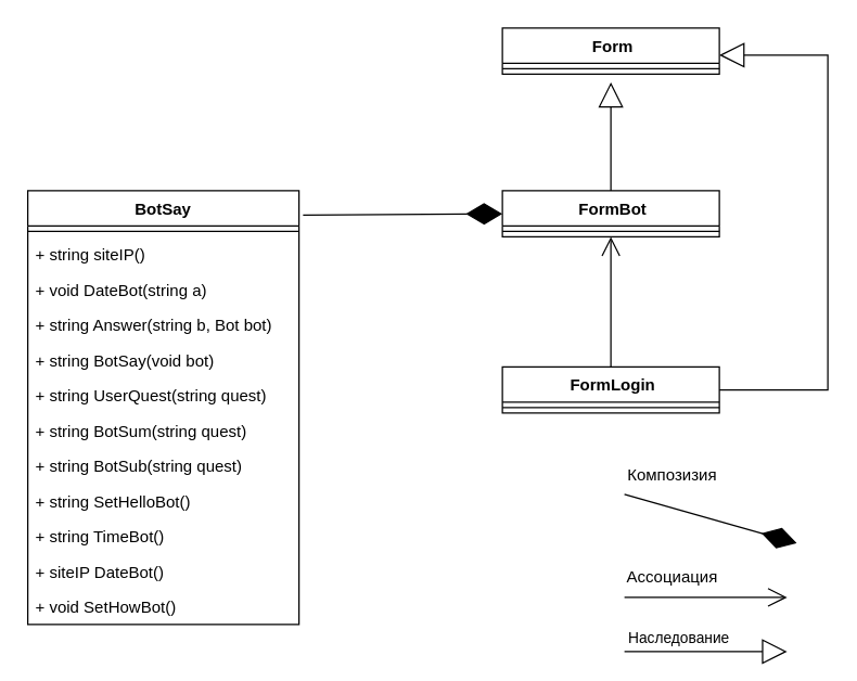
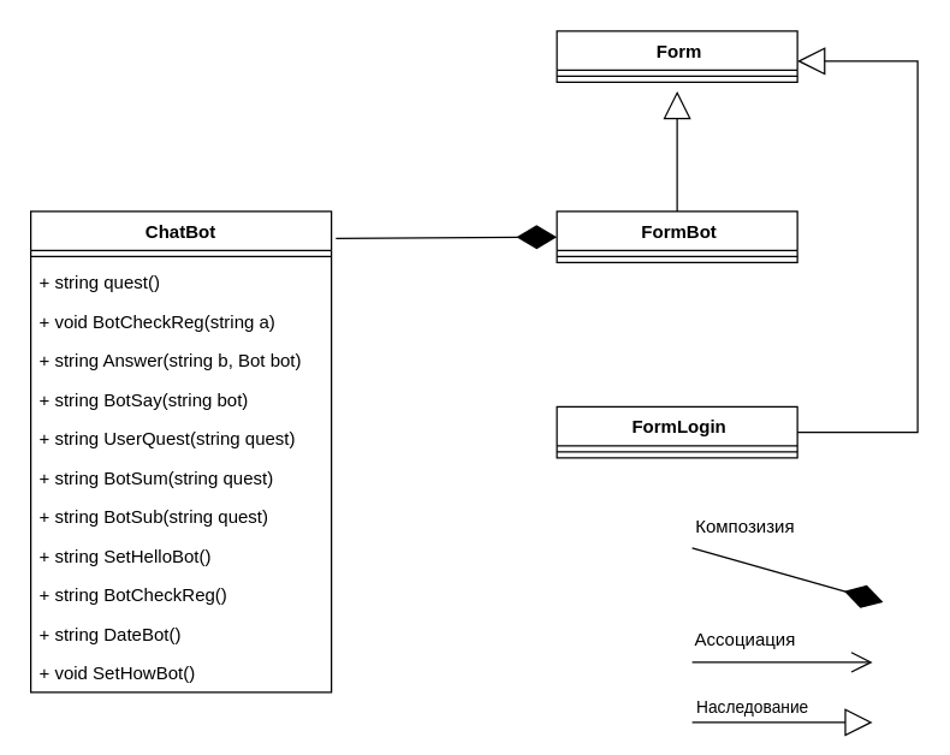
- <mxCell id="2" value="BotSay" style="swimlane;fontStyle=1;align=center;verticalAlign=top;childLayout=stackLayout;horizontal=1;startSize=26;horizontalStack=0;resizeParent=1;resizeParentMax=0;resizeLast=0;collapsible=1;marginBottom=0;" parent="1" vertex="1"><mxGeometry x="20" y="140" width="200" height="320" as="geometry" /></mxCell>
+ <mxCell id="2" value="ChatBot" style="swimlane;fontStyle=1;align=center;verticalAlign=top;childLayout=stackLayout;horizontal=1;startSize=26;horizontalStack=0;resizeParent=1;resizeParentMax=0;resizeLast=0;collapsible=1;marginBottom=0;" parent="1" vertex="1"><mxGeometry x="20" y="140" width="200" height="320" as="geometry" /></mxCell>
- <mxCell id="4" value="+ string siteIP()" style="text;strokeColor=none;fillColor=none;align=left;verticalAlign=top;spacingLeft=4;spacingRight=4;overflow=hidden;rotatable=0;points=[[0,0.5],[1,0.5]];portConstraint=eastwest;" parent="2" vertex="1"><mxGeometry y="34" width="200" height="26" as="geometry" /></mxCell>
+ <mxCell id="4" value="+ string quest()" style="text;strokeColor=none;fillColor=none;align=left;verticalAlign=top;spacingLeft=4;spacingRight=4;overflow=hidden;rotatable=0;points=[[0,0.5],[1,0.5]];portConstraint=eastwest;" parent="2" vertex="1"><mxGeometry y="34" width="200" height="26" as="geometry" /></mxCell>
- <mxCell id="5" value="+ void DateBot(string a)" style="text;strokeColor=none;fillColor=none;align=left;verticalAlign=top;spacingLeft=4;spacingRight=4;overflow=hidden;rotatable=0;points=[[0,0.5],[1,0.5]];portConstraint=eastwest;" parent="2" vertex="1"><mxGeometry y="60" width="200" height="26" as="geometry" /></mxCell>
+ <mxCell id="5" value="+ void BotCheckReg(string a)" style="text;strokeColor=none;fillColor=none;align=left;verticalAlign=top;spacingLeft=4;spacingRight=4;overflow=hidden;rotatable=0;points=[[0,0.5],[1,0.5]];portConstraint=eastwest;" parent="2" vertex="1"><mxGeometry y="60" width="200" height="26" as="geometry" /></mxCell>
- <mxCell id="20" value="" style="endArrow=open;endFill=1;endSize=12;html=1;rounded=0;entryX=0.5;entryY=1;entryDx=0;entryDy=0;" parent="1" source="17" target="15" edge="1"><mxGeometry width="160" relative="1" as="geometry"><mxPoint x="180" y="320" as="sourcePoint" /><mxPoint x="340" y="320" as="targetPoint" /><Array as="points" /></mxGeometry></mxCell>
- <mxCell id="7" value="+ string BotSay(void bot)" style="text;strokeColor=none;fillColor=none;align=left;verticalAlign=top;spacingLeft=4;spacingRight=4;overflow=hidden;rotatable=0;points=[[0,0.5],[1,0.5]];portConstraint=eastwest;" parent="2" vertex="1"><mxGeometry y="112" width="200" height="26" as="geometry" /></mxCell>
+ <mxCell id="7" value="+ string BotSay(string bot)" style="text;strokeColor=none;fillColor=none;align=left;verticalAlign=top;spacingLeft=4;spacingRight=4;overflow=hidden;rotatable=0;points=[[0,0.5],[1,0.5]];portConstraint=eastwest;" parent="2" vertex="1"><mxGeometry y="112" width="200" height="26" as="geometry" /></mxCell>
- <mxCell id="12" value="+ string TimeBot()" style="text;strokeColor=none;fillColor=none;align=left;verticalAlign=top;spacingLeft=4;spacingRight=4;overflow=hidden;rotatable=0;points=[[0,0.5],[1,0.5]];portConstraint=eastwest;" parent="2" vertex="1"><mxGeometry y="242" width="200" height="26" as="geometry" /></mxCell>
+ <mxCell id="12" value="+ string BotCheckReg()" style="text;strokeColor=none;fillColor=none;align=left;verticalAlign=top;spacingLeft=4;spacingRight=4;overflow=hidden;rotatable=0;points=[[0,0.5],[1,0.5]];portConstraint=eastwest;" parent="2" vertex="1"><mxGeometry y="242" width="200" height="26" as="geometry" /></mxCell>
- <mxCell id="13" value="+ siteIP DateBot()" style="text;strokeColor=none;fillColor=none;align=left;verticalAlign=top;spacingLeft=4;spacingRight=4;overflow=hidden;rotatable=0;points=[[0,0.5],[1,0.5]];portConstraint=eastwest;" parent="2" vertex="1"><mxGeometry y="268" width="200" height="26" as="geometry" /></mxCell>
+ <mxCell id="13" value="+ string DateBot()" style="text;strokeColor=none;fillColor=none;align=left;verticalAlign=top;spacingLeft=4;spacingRight=4;overflow=hidden;rotatable=0;points=[[0,0.5],[1,0.5]];portConstraint=eastwest;" parent="2" vertex="1"><mxGeometry y="268" width="200" height="26" as="geometry" /></mxCell>
